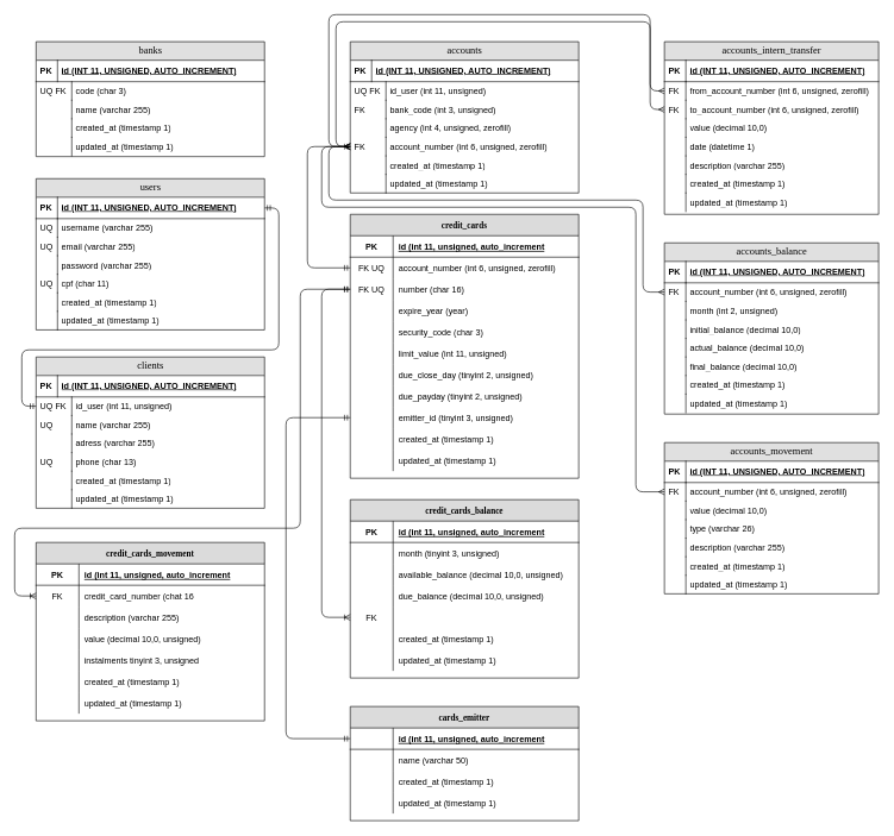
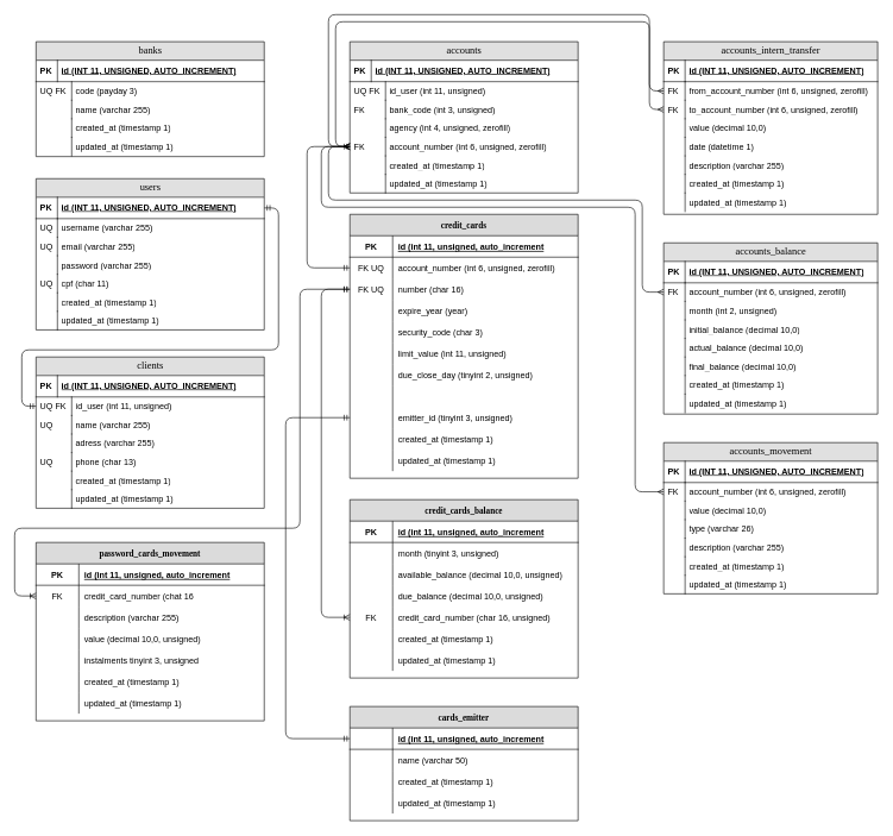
- <mxCell id="51" value="&amp;nbsp; &amp;nbsp; &amp;nbsp; code (char 3)" style="shape=partialRectangle;top=0;left=0;right=0;bottom=0;html=1;align=left;verticalAlign=top;fillColor=none;spacingLeft=34;spacingRight=4;whiteSpace=wrap;overflow=hidden;rotatable=0;points=[[0,0.5],[1,0.5]];portConstraint=eastwest;dropTarget=0;" parent="48" vertex="1"><mxGeometry y="56" width="320" height="26" as="geometry" /></mxCell>
+ <mxCell id="51" value="&amp;nbsp; &amp;nbsp; &amp;nbsp; code (payday 3)" style="shape=partialRectangle;top=0;left=0;right=0;bottom=0;html=1;align=left;verticalAlign=top;fillColor=none;spacingLeft=34;spacingRight=4;whiteSpace=wrap;overflow=hidden;rotatable=0;points=[[0,0.5],[1,0.5]];portConstraint=eastwest;dropTarget=0;" parent="48" vertex="1"><mxGeometry y="56" width="320" height="26" as="geometry" /></mxCell>
- <mxCell id="134" value="due_payday (tinyint 2, unsigned)" style="shape=partialRectangle;connectable=0;fillColor=none;top=0;left=0;bottom=0;right=0;align=left;spacingLeft=6;overflow=hidden;" vertex="1" parent="132"><mxGeometry x="60" width="260" height="30" as="geometry" /></mxCell>
- <mxCell id="171" value="credit_cards_movement" style="shape=table;startSize=30;container=1;collapsible=1;childLayout=tableLayout;fixedRows=1;rowLines=0;fontStyle=1;align=center;resizeLast=1;rounded=0;comic=0;fontFamily=Verdana;fillColor=#DBDBDB;" vertex="1" parent="1"><mxGeometry x="50" y="760" width="320" height="250" as="geometry" /></mxCell>
+ <mxCell id="171" value="password_cards_movement" style="shape=table;startSize=30;container=1;collapsible=1;childLayout=tableLayout;fixedRows=1;rowLines=0;fontStyle=1;align=center;resizeLast=1;rounded=0;comic=0;fontFamily=Verdana;fillColor=#DBDBDB;" vertex="1" parent="1"><mxGeometry x="50" y="760" width="320" height="250" as="geometry" /></mxCell>
+ <mxCell id="164" value="credit_card_number (char 16, unsigned)" style="shape=partialRectangle;connectable=0;fillColor=none;top=0;left=0;bottom=0;right=0;align=left;spacingLeft=6;overflow=hidden;" vertex="1" parent="162"><mxGeometry x="60" width="260" height="30" as="geometry" /></mxCell>
